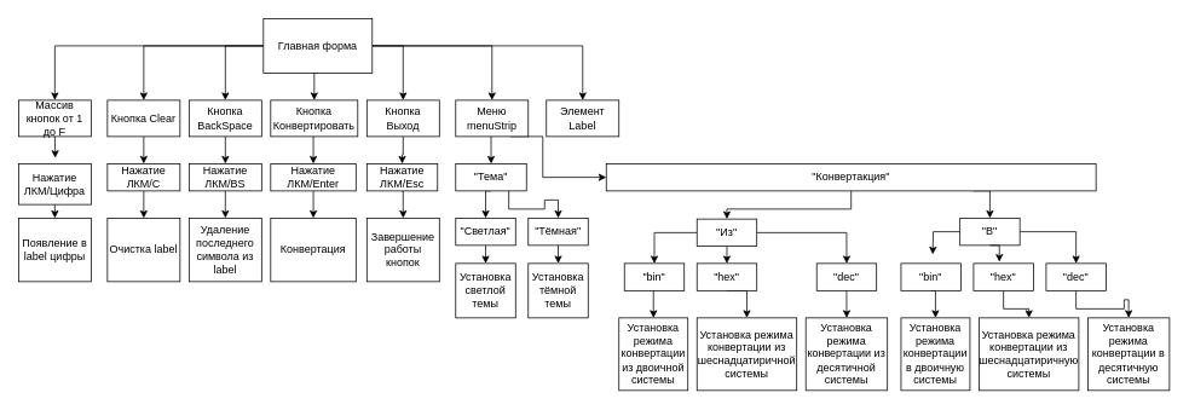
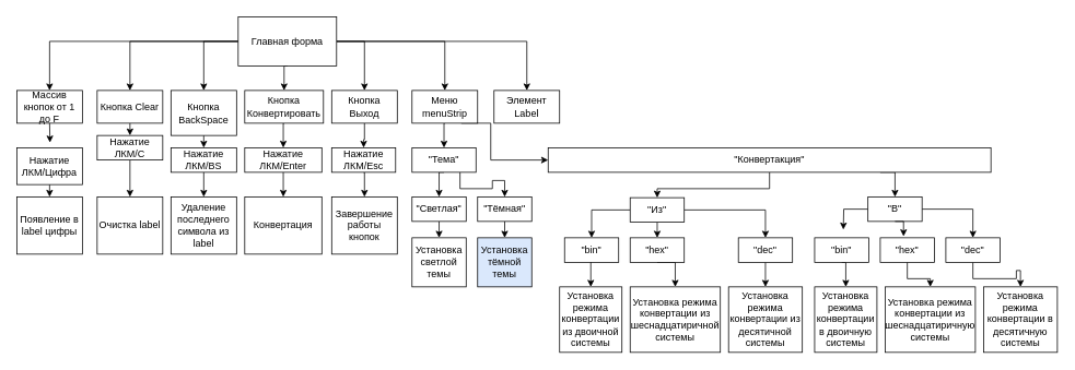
- <mxCell id="14" value="Кнопка BackSpace" style="rounded=0;whiteSpace=wrap;html=1;" parent="1" vertex="1"><mxGeometry x="208" y="110" width="80" height="40" as="geometry" /></mxCell>
+ <mxCell id="14" value="Кнопка BackSpace" style="rounded=0;whiteSpace=wrap;html=1;" parent="1" vertex="1"><mxGeometry x="208" y="110" width="80" height="55" as="geometry" /></mxCell>
- <mxCell id="23" value="Нажатие ЛКМ/C" style="rounded=0;whiteSpace=wrap;html=1;" parent="1" vertex="1"><mxGeometry x="118" y="180" width="80" height="30" as="geometry" /></mxCell>
+ <mxCell id="23" value="Нажатие ЛКМ/C" style="rounded=0;whiteSpace=wrap;html=1;" parent="1" vertex="1"><mxGeometry x="118" y="165" width="80" height="30" as="geometry" /></mxCell>
- <mxCell id="47" value="Установка тёмной темы" style="rounded=0;whiteSpace=wrap;html=1;" vertex="1" parent="1"><mxGeometry x="582" y="290" width="66" height="60" as="geometry" /></mxCell>
+ <mxCell id="47" value="Установка тёмной темы" style="rounded=0;whiteSpace=wrap;html=1;fillColor=#dae8fc;" vertex="1" parent="1"><mxGeometry x="582" y="290" width="66" height="60" as="geometry" /></mxCell>
